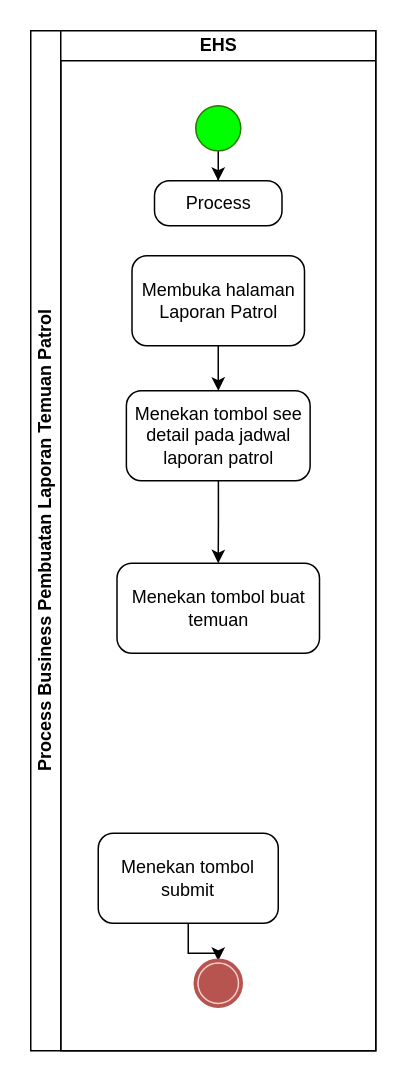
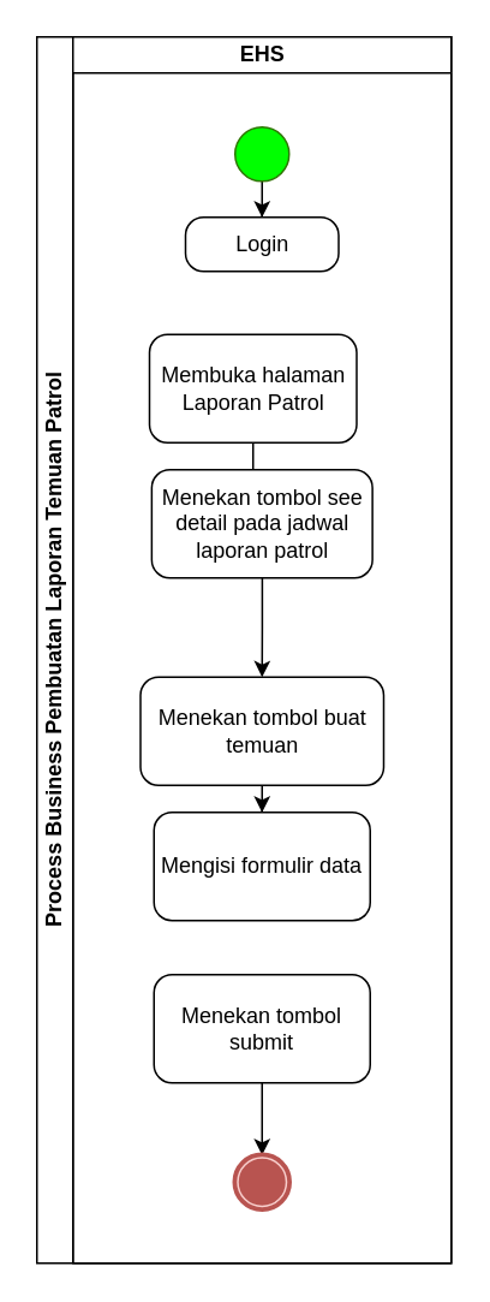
- <mxCell id="4" value="Process" style="points=[[0.25,0,0],[0.5,0,0],[0.75,0,0],[1,0.25,0],[1,0.5,0],[1,0.75,0],[0.75,1,0],[0.5,1,0],[0.25,1,0],[0,0.75,0],[0,0.5,0],[0,0.25,0]];shape=mxgraph.bpmn.task;whiteSpace=wrap;rectStyle=rounded;size=10;html=1;container=1;expand=0;collapsible=0;taskMarker=abstract;" vertex="1" parent="3"><mxGeometry x="62.5" y="100" width="85" height="30" as="geometry" /></mxCell>
+ <mxCell id="4" value="Login" style="points=[[0.25,0,0],[0.5,0,0],[0.75,0,0],[1,0.25,0],[1,0.5,0],[1,0.75,0],[0.75,1,0],[0.5,1,0],[0.25,1,0],[0,0.75,0],[0,0.5,0],[0,0.25,0]];shape=mxgraph.bpmn.task;whiteSpace=wrap;rectStyle=rounded;size=10;html=1;container=1;expand=0;collapsible=0;taskMarker=abstract;" vertex="1" parent="3"><mxGeometry x="62.5" y="100" width="85" height="30" as="geometry" /></mxCell>
- <mxCell id="6" value="Membuka halaman Laporan Patrol" style="points=[[0.25,0,0],[0.5,0,0],[0.75,0,0],[1,0.25,0],[1,0.5,0],[1,0.75,0],[0.75,1,0],[0.5,1,0],[0.25,1,0],[0,0.75,0],[0,0.5,0],[0,0.25,0]];shape=mxgraph.bpmn.task;whiteSpace=wrap;rectStyle=rounded;size=10;html=1;container=1;expand=0;collapsible=0;taskMarker=abstract;" vertex="1" parent="3"><mxGeometry x="47.5" y="150" width="115" height="60" as="geometry" /></mxCell>
+ <mxCell id="6" value="Membuka halaman Laporan Patrol" style="points=[[0.25,0,0],[0.5,0,0],[0.75,0,0],[1,0.25,0],[1,0.5,0],[1,0.75,0],[0.75,1,0],[0.5,1,0],[0.25,1,0],[0,0.75,0],[0,0.5,0],[0,0.25,0]];shape=mxgraph.bpmn.task;whiteSpace=wrap;rectStyle=rounded;size=10;html=1;container=1;expand=0;collapsible=0;taskMarker=abstract;" vertex="1" parent="3"><mxGeometry x="42.5" y="165" width="115" height="60" as="geometry" /></mxCell>
+ <mxCell id="11" style="edgeStyle=orthogonalEdgeStyle;rounded=0;orthogonalLoop=1;jettySize=auto;html=1;" edge="1" parent="3" source="12" target="13"><mxGeometry relative="1" as="geometry" /></mxCell>
+ <mxCell id="13" value="Mengisi formulir data" style="points=[[0.25,0,0],[0.5,0,0],[0.75,0,0],[1,0.25,0],[1,0.5,0],[1,0.75,0],[0.75,1,0],[0.5,1,0],[0.25,1,0],[0,0.75,0],[0,0.5,0],[0,0.25,0]];shape=mxgraph.bpmn.task;whiteSpace=wrap;rectStyle=rounded;size=10;html=1;container=1;expand=0;collapsible=0;taskMarker=abstract;" vertex="1" parent="3"><mxGeometry x="45" y="430" width="120" height="60" as="geometry" /></mxCell>
- <mxCell id="15" value="Menekan tombol submit" style="points=[[0.25,0,0],[0.5,0,0],[0.75,0,0],[1,0.25,0],[1,0.5,0],[1,0.75,0],[0.75,1,0],[0.5,1,0],[0.25,1,0],[0,0.75,0],[0,0.5,0],[0,0.25,0]];shape=mxgraph.bpmn.task;whiteSpace=wrap;rectStyle=rounded;size=10;html=1;container=1;expand=0;collapsible=0;taskMarker=abstract;" vertex="1" parent="3"><mxGeometry x="25" y="535" width="120" height="60" as="geometry" /></mxCell>
+ <mxCell id="15" value="Menekan tombol submit" style="points=[[0.25,0,0],[0.5,0,0],[0.75,0,0],[1,0.25,0],[1,0.5,0],[1,0.75,0],[0.75,1,0],[0.5,1,0],[0.25,1,0],[0,0.75,0],[0,0.5,0],[0,0.25,0]];shape=mxgraph.bpmn.task;whiteSpace=wrap;rectStyle=rounded;size=10;html=1;container=1;expand=0;collapsible=0;taskMarker=abstract;" vertex="1" parent="3"><mxGeometry x="45" y="520" width="120" height="60" as="geometry" /></mxCell>
